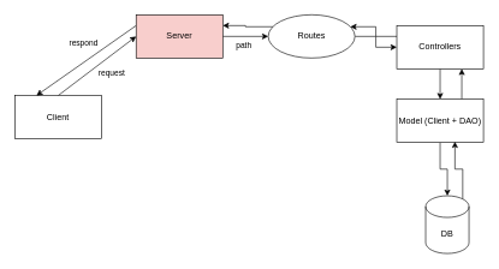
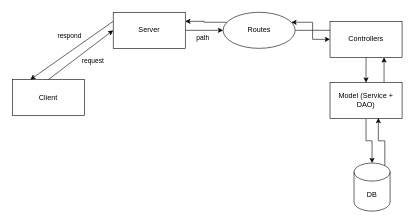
- <mxCell id="9" value="Server" style="rounded=0;whiteSpace=wrap;html=1;fillColor=#f8cecc;" vertex="1" parent="1"><mxGeometry x="188" y="20" width="120" height="60" as="geometry" /></mxCell>
+ <mxCell id="9" value="Server" style="rounded=0;whiteSpace=wrap;html=1;" vertex="1" parent="1"><mxGeometry x="188" y="20" width="120" height="60" as="geometry" /></mxCell>
- <mxCell id="18" value="Model (Client + DAO)" style="rounded=0;whiteSpace=wrap;html=1;" vertex="1" parent="1"><mxGeometry x="549" y="137" width="120" height="60" as="geometry" /></mxCell>
+ <mxCell id="18" value="Model (Service + DAO)" style="rounded=0;whiteSpace=wrap;html=1;" vertex="1" parent="1"><mxGeometry x="549" y="137" width="120" height="60" as="geometry" /></mxCell>
